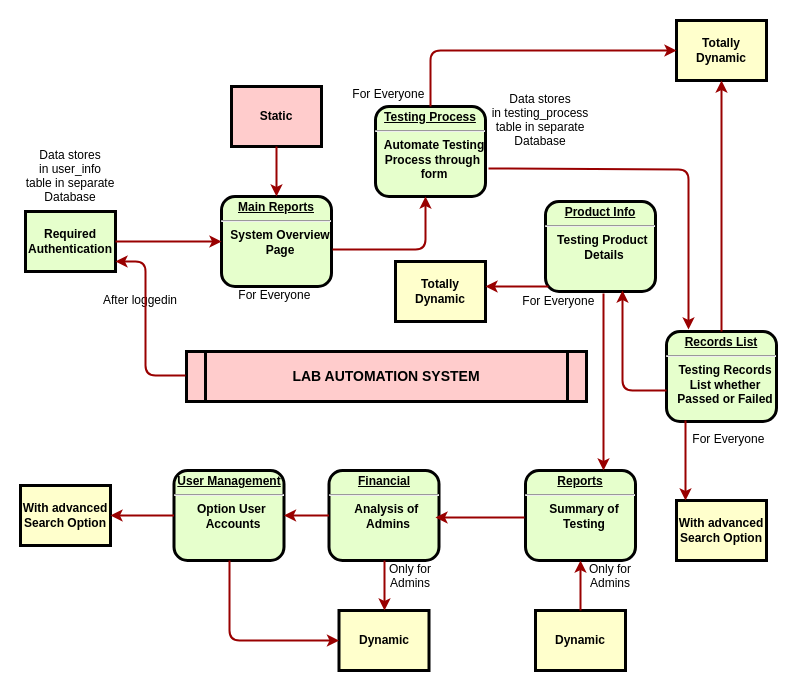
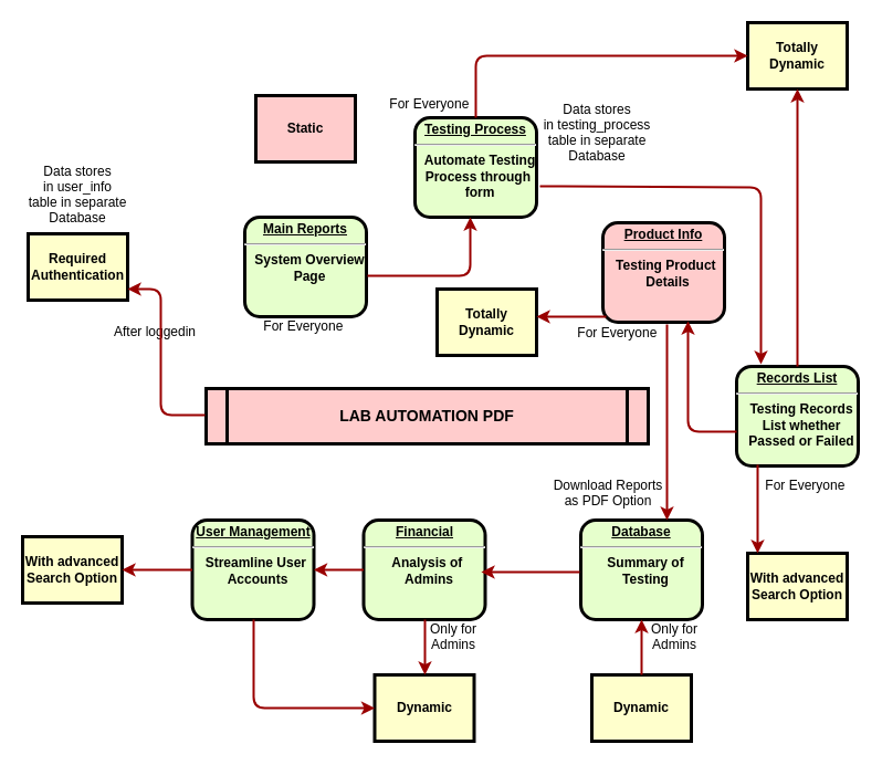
- <mxCell id="15" value="" style="edgeStyle=none;noEdgeStyle=1;strokeColor=#990000;strokeWidth=2" parent="1" source="3" target="2" edge="1"><mxGeometry width="100" height="100" relative="1" as="geometry"><mxPoint x="5" y="210" as="sourcePoint" /><mxPoint x="105" y="110" as="targetPoint" /></mxGeometry></mxCell>
- <mxCell id="4" value="Required&#10;Authentication" style="whiteSpace=wrap;align=center;verticalAlign=middle;fontStyle=1;strokeWidth=3;fillColor=#e6ffcc;" parent="1" vertex="1"><mxGeometry x="25" y="211" width="90" height="60" as="geometry" /></mxCell>
+ <mxCell id="4" value="Required&#10;Authentication" style="whiteSpace=wrap;align=center;verticalAlign=middle;fontStyle=1;strokeWidth=3;fillColor=#FFFFCC" parent="1" vertex="1"><mxGeometry x="25" y="211" width="90" height="60" as="geometry" /></mxCell>
- <mxCell id="16" value="" style="edgeStyle=none;noEdgeStyle=1;strokeColor=#990000;strokeWidth=2" parent="1" source="4" target="2" edge="1"><mxGeometry width="100" height="100" relative="1" as="geometry"><mxPoint x="265" y="150" as="sourcePoint" /><mxPoint x="365" y="50" as="targetPoint" /></mxGeometry></mxCell>
- <mxCell id="8" value="&lt;p style=&quot;margin: 0px; margin-top: 4px; text-align: center; text-decoration: underline;&quot;&gt;&lt;strong&gt;&lt;strong&gt;Product Info&lt;/strong&gt;&lt;br&gt;&lt;/strong&gt;&lt;/p&gt;&lt;hr&gt;&lt;p style=&quot;margin: 0px; margin-left: 8px;&quot;&gt;Testing Product&amp;nbsp;&lt;/p&gt;&lt;p style=&quot;margin: 0px; margin-left: 8px;&quot;&gt;Details&lt;br&gt;&lt;/p&gt;" style="verticalAlign=middle;align=center;overflow=fill;fontSize=12;fontFamily=Helvetica;html=1;rounded=1;fontStyle=1;strokeWidth=3;fillColor=#E6FFCC" parent="1" vertex="1"><mxGeometry x="545" y="201" width="110" height="90" as="geometry" /></mxCell>
+ <mxCell id="8" value="&lt;p style=&quot;margin: 0px; margin-top: 4px; text-align: center; text-decoration: underline;&quot;&gt;&lt;strong&gt;&lt;strong&gt;Product Info&lt;/strong&gt;&lt;br&gt;&lt;/strong&gt;&lt;/p&gt;&lt;hr&gt;&lt;p style=&quot;margin: 0px; margin-left: 8px;&quot;&gt;Testing Product&amp;nbsp;&lt;/p&gt;&lt;p style=&quot;margin: 0px; margin-left: 8px;&quot;&gt;Details&lt;br&gt;&lt;/p&gt;" style="verticalAlign=middle;align=center;overflow=fill;fontSize=12;fontFamily=Helvetica;html=1;rounded=1;fontStyle=1;strokeWidth=3;fillColor=#ffcccc;" parent="1" vertex="1"><mxGeometry x="545" y="201" width="110" height="90" as="geometry" /></mxCell>
- <mxCell id="5" value="LAB AUTOMATION SYSTEM" style="shape=process;whiteSpace=wrap;align=center;verticalAlign=middle;size=0.048;fontStyle=1;strokeWidth=3;fillColor=#FFCCCC;fontSize=14;" parent="1" vertex="1"><mxGeometry x="186" y="351" width="400" height="50" as="geometry" /></mxCell>
+ <mxCell id="5" value="LAB AUTOMATION PDF" style="shape=process;whiteSpace=wrap;align=center;verticalAlign=middle;size=0.048;fontStyle=1;strokeWidth=3;fillColor=#FFCCCC;fontSize=14;" parent="1" vertex="1"><mxGeometry x="186" y="351" width="400" height="50" as="geometry" /></mxCell>
+ <mxCell id="30" value="Download Reports&#10;as PDF Option" style="text;spacingTop=-5;align=center" parent="1" vertex="1"><mxGeometry x="535" y="430" width="30" height="20" as="geometry" /></mxCell>
- <mxCell id="10" value="&lt;p style=&quot;margin: 0px; margin-top: 4px; text-align: center; text-decoration: underline;&quot;&gt;&lt;strong&gt;User Management&lt;/strong&gt;&lt;/p&gt;&lt;hr&gt;&lt;p style=&quot;margin: 0px; margin-left: 8px;&quot;&gt;Option User&amp;nbsp;&lt;/p&gt;&lt;p style=&quot;margin: 0px; margin-left: 8px;&quot;&gt;Accounts&lt;br&gt;&lt;/p&gt;" style="verticalAlign=middle;align=center;overflow=fill;fontSize=12;fontFamily=Helvetica;html=1;rounded=1;fontStyle=1;strokeWidth=3;fillColor=#E6FFCC" parent="1" vertex="1"><mxGeometry x="173.5" y="470" width="110" height="90" as="geometry" /></mxCell>
+ <mxCell id="10" value="&lt;p style=&quot;margin: 0px; margin-top: 4px; text-align: center; text-decoration: underline;&quot;&gt;&lt;strong&gt;User Management&lt;/strong&gt;&lt;/p&gt;&lt;hr&gt;&lt;p style=&quot;margin: 0px; margin-left: 8px;&quot;&gt;Streamline User&amp;nbsp;&lt;/p&gt;&lt;p style=&quot;margin: 0px; margin-left: 8px;&quot;&gt;Accounts&lt;br&gt;&lt;/p&gt;" style="verticalAlign=middle;align=center;overflow=fill;fontSize=12;fontFamily=Helvetica;html=1;rounded=1;fontStyle=1;strokeWidth=3;fillColor=#E6FFCC" parent="1" vertex="1"><mxGeometry x="173.5" y="470" width="110" height="90" as="geometry" /></mxCell>
- <mxCell id="9" value="&lt;p style=&quot;margin: 0px; margin-top: 4px; text-align: center; text-decoration: underline;&quot;&gt;&lt;strong&gt;Reports&lt;/strong&gt;&lt;/p&gt;&lt;hr&gt;&lt;p style=&quot;margin: 0px; margin-left: 8px;&quot;&gt;Summary of&lt;/p&gt;&lt;p style=&quot;margin: 0px; margin-left: 8px;&quot;&gt;Testing&lt;/p&gt;" style="verticalAlign=middle;align=center;overflow=fill;fontSize=12;fontFamily=Helvetica;html=1;rounded=1;fontStyle=1;strokeWidth=3;fillColor=#E6FFCC" parent="1" vertex="1"><mxGeometry x="525" y="470" width="110" height="90" as="geometry" /></mxCell>
+ <mxCell id="9" value="&lt;p style=&quot;margin: 0px; margin-top: 4px; text-align: center; text-decoration: underline;&quot;&gt;&lt;strong&gt;Database&lt;/strong&gt;&lt;/p&gt;&lt;hr&gt;&lt;p style=&quot;margin: 0px; margin-left: 8px;&quot;&gt;Summary of&lt;/p&gt;&lt;p style=&quot;margin: 0px; margin-left: 8px;&quot;&gt;Testing&lt;/p&gt;" style="verticalAlign=middle;align=center;overflow=fill;fontSize=12;fontFamily=Helvetica;html=1;rounded=1;fontStyle=1;strokeWidth=3;fillColor=#E6FFCC" parent="1" vertex="1"><mxGeometry x="525" y="470" width="110" height="90" as="geometry" /></mxCell>
